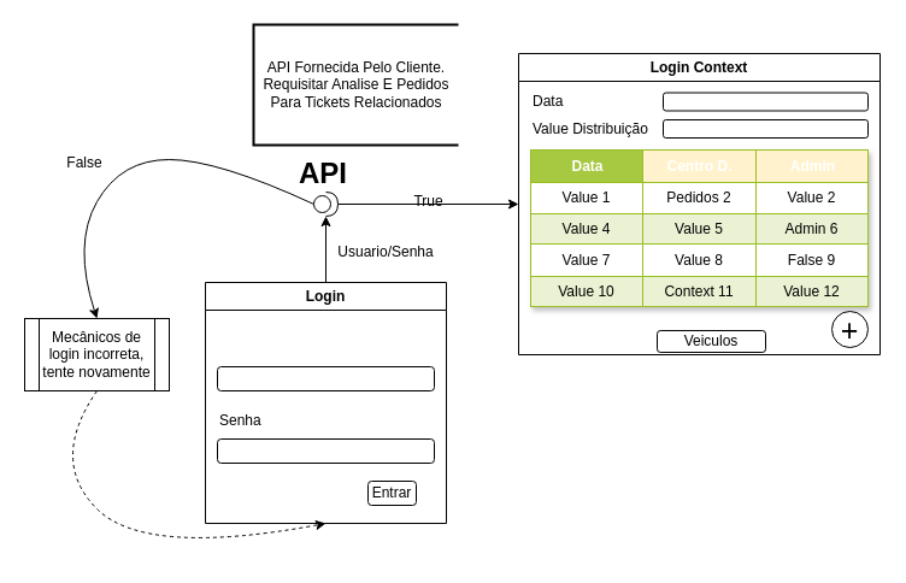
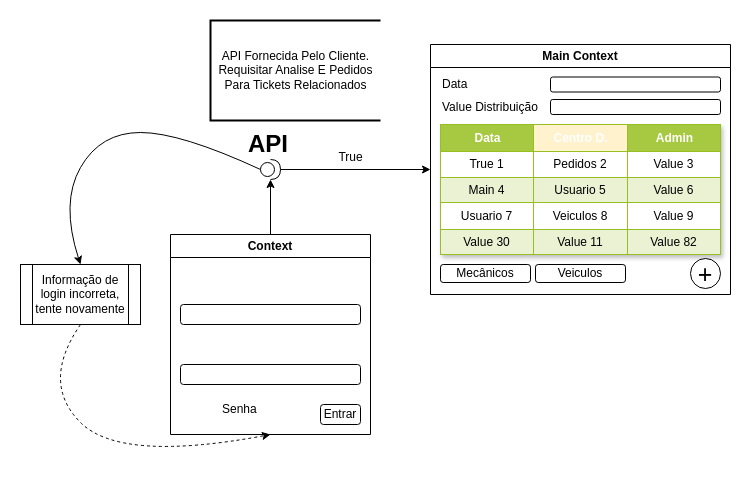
- <mxCell id="9" value="Login Context" style="swimlane;whiteSpace=wrap;html=1;" vertex="1" parent="1"><mxGeometry x="430" y="44" width="300" height="250" as="geometry" /></mxCell>
+ <mxCell id="9" value="Main Context" style="swimlane;whiteSpace=wrap;html=1;" vertex="1" parent="1"><mxGeometry x="430" y="44" width="300" height="250" as="geometry" /></mxCell>
- <mxCell id="40" value="False" style="text;html=1;align=center;verticalAlign=middle;whiteSpace=wrap;rounded=0;" vertex="1" parent="1"><mxGeometry x="40" y="120" width="60" height="30" as="geometry" /></mxCell>
- <mxCell id="18" value="Admin" style="connectable=0;recursiveResize=0;strokeColor=inherit;fillColor=#fff2cc;align=center;fontStyle=1;fontColor=#FFFFFF;html=1;" vertex="1" parent="15"><mxGeometry x="187" width="93" height="27" as="geometry"><mxRectangle width="93" height="27" as="alternateBounds" /></mxGeometry></mxCell>
+ <mxCell id="18" value="Admin" style="connectable=0;recursiveResize=0;strokeColor=inherit;fillColor=#A7C942;align=center;fontStyle=1;fontColor=#FFFFFF;html=1;" vertex="1" parent="15"><mxGeometry x="187" width="93" height="27" as="geometry"><mxRectangle width="93" height="27" as="alternateBounds" /></mxGeometry></mxCell>
- <mxCell id="20" value="Value 1" style="connectable=0;recursiveResize=0;strokeColor=inherit;fillColor=inherit;align=center;whiteSpace=wrap;html=1;" vertex="1" parent="19"><mxGeometry width="93" height="26" as="geometry"><mxRectangle width="93" height="26" as="alternateBounds" /></mxGeometry></mxCell>
+ <mxCell id="20" value="True 1" style="connectable=0;recursiveResize=0;strokeColor=inherit;fillColor=inherit;align=center;whiteSpace=wrap;html=1;" vertex="1" parent="19"><mxGeometry width="93" height="26" as="geometry"><mxRectangle width="93" height="26" as="alternateBounds" /></mxGeometry></mxCell>
- <mxCell id="22" value="Value 2" style="connectable=0;recursiveResize=0;strokeColor=inherit;fillColor=inherit;align=center;whiteSpace=wrap;html=1;" vertex="1" parent="19"><mxGeometry x="187" width="93" height="26" as="geometry"><mxRectangle width="93" height="26" as="alternateBounds" /></mxGeometry></mxCell>
+ <mxCell id="22" value="Value 3" style="connectable=0;recursiveResize=0;strokeColor=inherit;fillColor=inherit;align=center;whiteSpace=wrap;html=1;" vertex="1" parent="19"><mxGeometry x="187" width="93" height="26" as="geometry"><mxRectangle width="93" height="26" as="alternateBounds" /></mxGeometry></mxCell>
- <mxCell id="42" value="True" style="text;html=1;align=center;verticalAlign=middle;resizable=0;points=[];autosize=1;strokeColor=none;fillColor=none;" vertex="1" parent="1"><mxGeometry x="330" y="152" width="50" height="30" as="geometry" /></mxCell>
+ <mxCell id="42" value="True" style="text;html=1;align=center;verticalAlign=middle;resizable=0;points=[];autosize=1;strokeColor=none;fillColor=none;" vertex="1" parent="1"><mxGeometry x="325" y="142" width="50" height="30" as="geometry" /></mxCell>
- <mxCell id="24" value="Value 4" style="connectable=0;recursiveResize=0;strokeColor=inherit;fillColor=inherit;whiteSpace=wrap;html=1;" vertex="1" parent="23"><mxGeometry width="93" height="25" as="geometry"><mxRectangle width="93" height="25" as="alternateBounds" /></mxGeometry></mxCell>
+ <mxCell id="24" value="Main 4" style="connectable=0;recursiveResize=0;strokeColor=inherit;fillColor=inherit;whiteSpace=wrap;html=1;" vertex="1" parent="23"><mxGeometry width="93" height="25" as="geometry"><mxRectangle width="93" height="25" as="alternateBounds" /></mxGeometry></mxCell>
- <mxCell id="25" value="Value 5" style="connectable=0;recursiveResize=0;strokeColor=inherit;fillColor=inherit;whiteSpace=wrap;html=1;" vertex="1" parent="23"><mxGeometry x="93" width="94" height="25" as="geometry"><mxRectangle width="94" height="25" as="alternateBounds" /></mxGeometry></mxCell>
+ <mxCell id="25" value="Usuario 5" style="connectable=0;recursiveResize=0;strokeColor=inherit;fillColor=inherit;whiteSpace=wrap;html=1;" vertex="1" parent="23"><mxGeometry x="93" width="94" height="25" as="geometry"><mxRectangle width="94" height="25" as="alternateBounds" /></mxGeometry></mxCell>
- <mxCell id="26" value="Admin 6" style="connectable=0;recursiveResize=0;strokeColor=inherit;fillColor=inherit;whiteSpace=wrap;html=1;" vertex="1" parent="23"><mxGeometry x="187" width="93" height="25" as="geometry"><mxRectangle width="93" height="25" as="alternateBounds" /></mxGeometry></mxCell>
+ <mxCell id="26" value="Value 6" style="connectable=0;recursiveResize=0;strokeColor=inherit;fillColor=inherit;whiteSpace=wrap;html=1;" vertex="1" parent="23"><mxGeometry x="187" width="93" height="25" as="geometry"><mxRectangle width="93" height="25" as="alternateBounds" /></mxGeometry></mxCell>
- <mxCell id="8" value="Usuario/Senha" style="text;html=1;align=center;verticalAlign=middle;whiteSpace=wrap;rounded=0;" vertex="1" parent="1"><mxGeometry x="270" y="194" width="100" height="30" as="geometry" /></mxCell>
- <mxCell id="28" value="Value 7" style="connectable=0;recursiveResize=0;strokeColor=inherit;fillColor=inherit;fontStyle=0;align=center;whiteSpace=wrap;html=1;" vertex="1" parent="27"><mxGeometry width="93" height="27" as="geometry"><mxRectangle width="93" height="27" as="alternateBounds" /></mxGeometry></mxCell>
+ <mxCell id="28" value="Usuario 7" style="connectable=0;recursiveResize=0;strokeColor=inherit;fillColor=inherit;fontStyle=0;align=center;whiteSpace=wrap;html=1;" vertex="1" parent="27"><mxGeometry width="93" height="27" as="geometry"><mxRectangle width="93" height="27" as="alternateBounds" /></mxGeometry></mxCell>
- <mxCell id="29" value="Value 8" style="connectable=0;recursiveResize=0;strokeColor=inherit;fillColor=inherit;fontStyle=0;align=center;whiteSpace=wrap;html=1;" vertex="1" parent="27"><mxGeometry x="93" width="94" height="27" as="geometry"><mxRectangle width="94" height="27" as="alternateBounds" /></mxGeometry></mxCell>
+ <mxCell id="29" value="Veiculos 8" style="connectable=0;recursiveResize=0;strokeColor=inherit;fillColor=inherit;fontStyle=0;align=center;whiteSpace=wrap;html=1;" vertex="1" parent="27"><mxGeometry x="93" width="94" height="27" as="geometry"><mxRectangle width="94" height="27" as="alternateBounds" /></mxGeometry></mxCell>
- <mxCell id="30" value="False 9" style="connectable=0;recursiveResize=0;strokeColor=inherit;fillColor=inherit;fontStyle=0;align=center;whiteSpace=wrap;html=1;" vertex="1" parent="27"><mxGeometry x="187" width="93" height="27" as="geometry"><mxRectangle width="93" height="27" as="alternateBounds" /></mxGeometry></mxCell>
+ <mxCell id="30" value="Value 9" style="connectable=0;recursiveResize=0;strokeColor=inherit;fillColor=inherit;fontStyle=0;align=center;whiteSpace=wrap;html=1;" vertex="1" parent="27"><mxGeometry x="187" width="93" height="27" as="geometry"><mxRectangle width="93" height="27" as="alternateBounds" /></mxGeometry></mxCell>
- <mxCell id="32" value="Value 10" style="connectable=0;recursiveResize=0;strokeColor=inherit;fillColor=inherit;whiteSpace=wrap;html=1;" vertex="1" parent="31"><mxGeometry width="93" height="25" as="geometry"><mxRectangle width="93" height="25" as="alternateBounds" /></mxGeometry></mxCell>
+ <mxCell id="32" value="Value 30" style="connectable=0;recursiveResize=0;strokeColor=inherit;fillColor=inherit;whiteSpace=wrap;html=1;" vertex="1" parent="31"><mxGeometry width="93" height="25" as="geometry"><mxRectangle width="93" height="25" as="alternateBounds" /></mxGeometry></mxCell>
- <mxCell id="33" value="Context 11" style="connectable=0;recursiveResize=0;strokeColor=inherit;fillColor=inherit;whiteSpace=wrap;html=1;" vertex="1" parent="31"><mxGeometry x="93" width="94" height="25" as="geometry"><mxRectangle width="94" height="25" as="alternateBounds" /></mxGeometry></mxCell>
+ <mxCell id="33" value="Value 11" style="connectable=0;recursiveResize=0;strokeColor=inherit;fillColor=inherit;whiteSpace=wrap;html=1;" vertex="1" parent="31"><mxGeometry x="93" width="94" height="25" as="geometry"><mxRectangle width="94" height="25" as="alternateBounds" /></mxGeometry></mxCell>
- <mxCell id="34" value="Value 12" style="connectable=0;recursiveResize=0;strokeColor=inherit;fillColor=inherit;whiteSpace=wrap;html=1;" vertex="1" parent="31"><mxGeometry x="187" width="93" height="25" as="geometry"><mxRectangle width="93" height="25" as="alternateBounds" /></mxGeometry></mxCell>
+ <mxCell id="34" value="Value 82" style="connectable=0;recursiveResize=0;strokeColor=inherit;fillColor=inherit;whiteSpace=wrap;html=1;" vertex="1" parent="31"><mxGeometry x="187" width="93" height="25" as="geometry"><mxRectangle width="93" height="25" as="alternateBounds" /></mxGeometry></mxCell>
- <mxCell id="2" value="Login" style="swimlane;whiteSpace=wrap;html=1;" vertex="1" parent="1"><mxGeometry x="170" y="234" width="200" height="200" as="geometry" /></mxCell>
+ <mxCell id="2" value="Context" style="swimlane;whiteSpace=wrap;html=1;" vertex="1" parent="1"><mxGeometry x="170" y="234" width="200" height="200" as="geometry" /></mxCell>
+ <mxCell id="35" value="Mecânicos" style="rounded=1;whiteSpace=wrap;html=1;" vertex="1" parent="9"><mxGeometry x="10" y="220" width="90" height="18" as="geometry" /></mxCell>
- <mxCell id="36" value="Veiculos" style="rounded=1;whiteSpace=wrap;html=1;" vertex="1" parent="9"><mxGeometry x="115" y="230" width="90" height="18" as="geometry" /></mxCell>
+ <mxCell id="36" value="Veiculos" style="rounded=1;whiteSpace=wrap;html=1;" vertex="1" parent="9"><mxGeometry x="105" y="220" width="90" height="18" as="geometry" /></mxCell>
- <mxCell id="38" value="Mecânicos de login incorreta, tente novamente" style="shape=process;whiteSpace=wrap;html=1;backgroundOutline=1;" vertex="1" parent="1"><mxGeometry x="20" y="264" width="120" height="60" as="geometry" /></mxCell>
+ <mxCell id="38" value="Informação de login incorreta, tente novamente" style="shape=process;whiteSpace=wrap;html=1;backgroundOutline=1;" vertex="1" parent="1"><mxGeometry x="20" y="264" width="120" height="60" as="geometry" /></mxCell>
- <mxCell id="3" value="Senha" style="text;html=1;align=left;verticalAlign=middle;resizable=0;points=[];autosize=1;strokeColor=none;fillColor=none;" vertex="1" parent="2"><mxGeometry x="10" y="100" width="60" height="30" as="geometry" /></mxCell>
+ <mxCell id="3" value="Senha" style="text;html=1;align=left;verticalAlign=middle;resizable=0;points=[];autosize=1;strokeColor=none;fillColor=none;" vertex="1" parent="2"><mxGeometry x="50" y="160" width="60" height="30" as="geometry" /></mxCell>
- <mxCell id="6" value="Entrar" style="rounded=1;whiteSpace=wrap;html=1;" vertex="1" parent="2"><mxGeometry x="135" y="165" width="40" height="20" as="geometry" /></mxCell>
+ <mxCell id="6" value="Entrar" style="rounded=1;whiteSpace=wrap;html=1;" vertex="1" parent="2"><mxGeometry x="150" y="170" width="40" height="20" as="geometry" /></mxCell>
